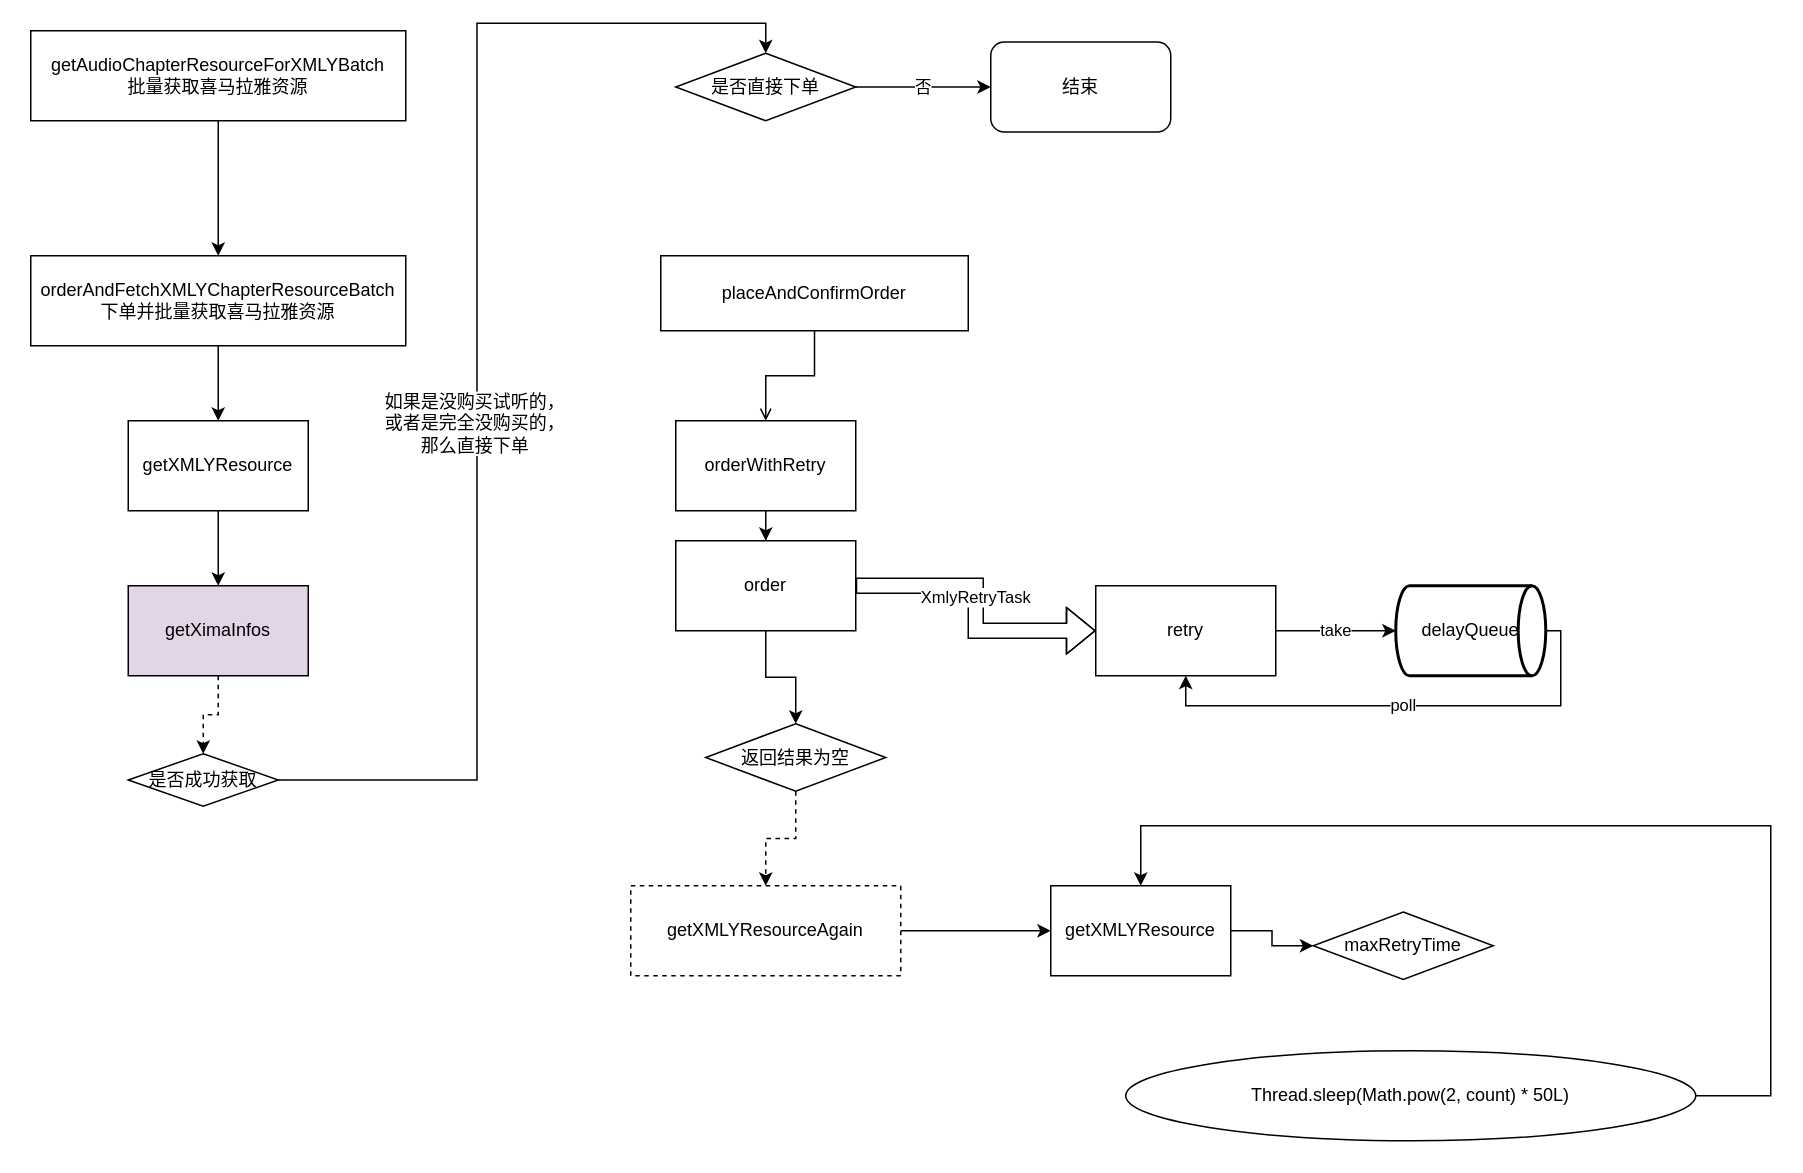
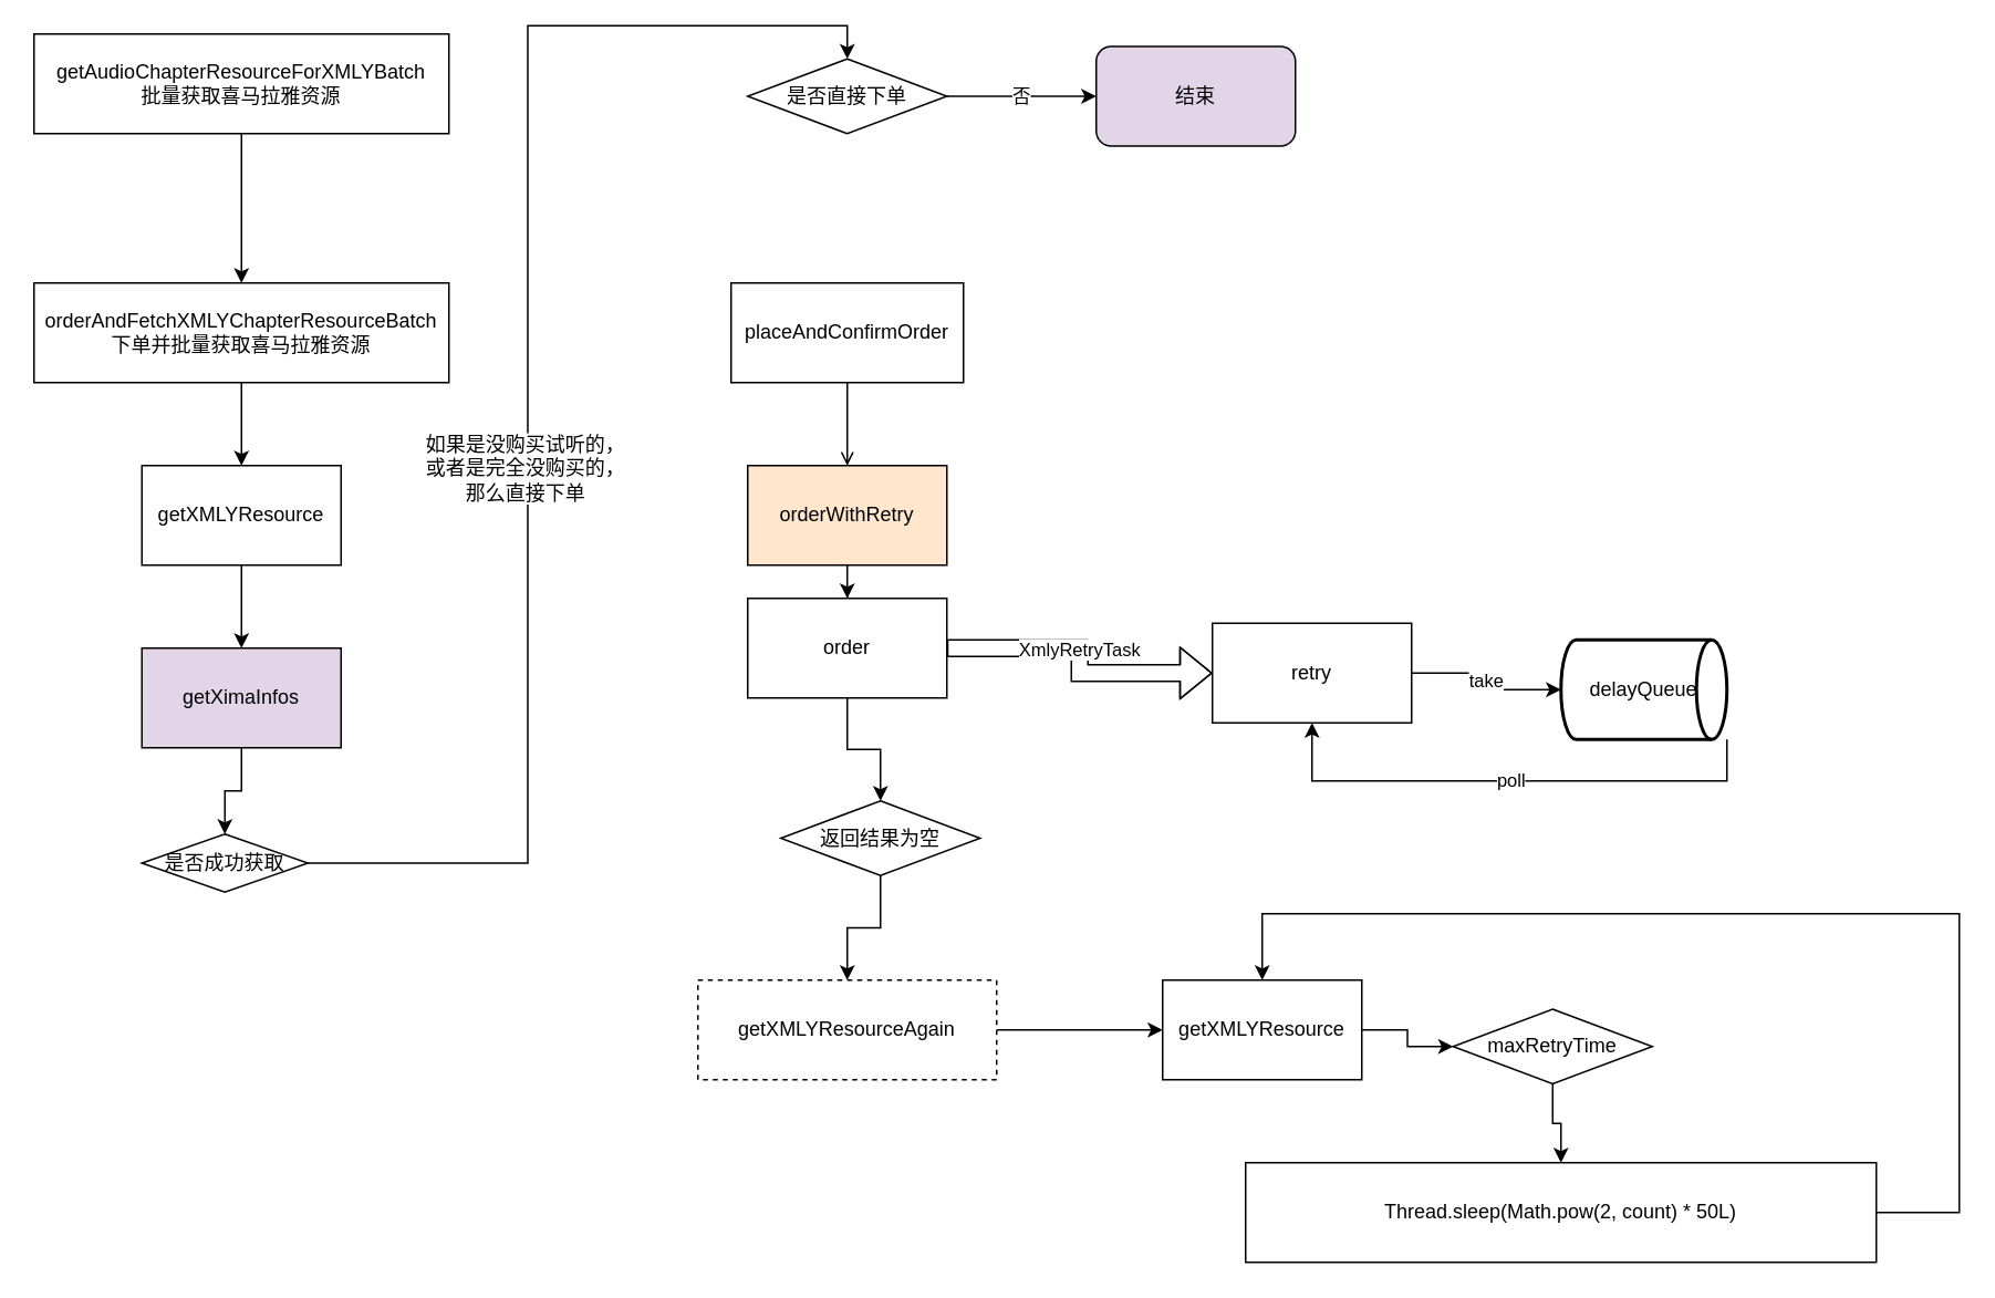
- <mxCell id="15" value="结束" style="rounded=1;whiteSpace=wrap;html=1;" vertex="1" parent="1"><mxGeometry x="660" y="27.5" width="120" height="60" as="geometry" /></mxCell>
+ <mxCell id="15" value="结束" style="rounded=1;whiteSpace=wrap;html=1;fillColor=#e1d5e7;" vertex="1" parent="1"><mxGeometry x="660" y="27.5" width="120" height="60" as="geometry" /></mxCell>
- <mxCell id="17" value="&lt;div style=&quot;text-align: left&quot;&gt;&lt;span&gt;placeAndConfirmOrder&lt;/span&gt;&lt;/div&gt;" style="rounded=0;whiteSpace=wrap;html=1;" vertex="1" parent="1"><mxGeometry x="440" y="170" width="205" height="50" as="geometry" /></mxCell>
+ <mxCell id="17" value="&lt;div style=&quot;text-align: left&quot;&gt;&lt;span&gt;placeAndConfirmOrder&lt;/span&gt;&lt;/div&gt;" style="rounded=0;whiteSpace=wrap;html=1;" vertex="1" parent="1"><mxGeometry x="440" y="170" width="140" height="60" as="geometry" /></mxCell>
- <mxCell id="19" value="orderWithRetry" style="rounded=0;whiteSpace=wrap;html=1;" vertex="1" parent="1"><mxGeometry x="450" y="280" width="120" height="60" as="geometry" /></mxCell>
+ <mxCell id="19" value="orderWithRetry" style="rounded=0;whiteSpace=wrap;html=1;fillColor=#ffe6cc;" vertex="1" parent="1"><mxGeometry x="450" y="280" width="120" height="60" as="geometry" /></mxCell>
- <mxCell id="26" value="retry" style="rounded=0;whiteSpace=wrap;html=1;" vertex="1" parent="1"><mxGeometry x="730" y="390" width="120" height="60" as="geometry" /></mxCell>
+ <mxCell id="26" value="retry" style="rounded=0;whiteSpace=wrap;html=1;" vertex="1" parent="1"><mxGeometry x="730" y="375" width="120" height="60" as="geometry" /></mxCell>
- <mxCell id="21" value="delayQueue" style="strokeWidth=2;html=1;shape=mxgraph.flowchart.direct_data;whiteSpace=wrap;" vertex="1" parent="1"><mxGeometry x="930" y="390" width="100" height="60" as="geometry" /></mxCell>
+ <mxCell id="21" value="delayQueue" style="strokeWidth=2;html=1;shape=mxgraph.flowchart.direct_data;whiteSpace=wrap;" vertex="1" parent="1"><mxGeometry x="940" y="385" width="100" height="60" as="geometry" /></mxCell>
- <mxCell id="8" style="edgeStyle=orthogonalEdgeStyle;rounded=0;orthogonalLoop=1;jettySize=auto;html=1;entryX=0.5;entryY=0;entryDx=0;entryDy=0;dashed=1;" edge="1" parent="1" source="9" target="12"><mxGeometry relative="1" as="geometry" /></mxCell>
+ <mxCell id="8" style="edgeStyle=orthogonalEdgeStyle;rounded=0;orthogonalLoop=1;jettySize=auto;html=1;entryX=0.5;entryY=0;entryDx=0;entryDy=0;" edge="1" parent="1" source="9" target="12"><mxGeometry relative="1" as="geometry" /></mxCell>
- <mxCell id="29" style="edgeStyle=orthogonalEdgeStyle;rounded=0;orthogonalLoop=1;jettySize=auto;html=1;dashed=1;" edge="1" parent="1" source="30" target="28"><mxGeometry relative="1" as="geometry" /></mxCell>
+ <mxCell id="29" style="edgeStyle=orthogonalEdgeStyle;rounded=0;orthogonalLoop=1;jettySize=auto;html=1;" edge="1" parent="1" source="30" target="28"><mxGeometry relative="1" as="geometry" /></mxCell>
+ <mxCell id="34" style="edgeStyle=orthogonalEdgeStyle;rounded=0;orthogonalLoop=1;jettySize=auto;html=1;entryX=0.5;entryY=0;entryDx=0;entryDy=0;" edge="1" parent="1" source="35" target="36"><mxGeometry relative="1" as="geometry" /></mxCell>
- <mxCell id="36" value="&lt;span style=&quot;text-align: left&quot;&gt;Thread.sleep(&lt;/span&gt;&lt;span style=&quot;text-align: left ; white-space: nowrap&quot;&gt;Math.pow(2, count) * 50L&lt;/span&gt;&lt;span style=&quot;text-align: left&quot;&gt;)&lt;/span&gt;" style="ellipse;whiteSpace=wrap;html=1;" vertex="1" parent="1"><mxGeometry x="750" y="700" width="380" height="60" as="geometry" /></mxCell>
+ <mxCell id="36" value="&lt;span style=&quot;text-align: left&quot;&gt;Thread.sleep(&lt;/span&gt;&lt;span style=&quot;text-align: left ; white-space: nowrap&quot;&gt;Math.pow(2, count) * 50L&lt;/span&gt;&lt;span style=&quot;text-align: left&quot;&gt;)&lt;/span&gt;" style="rounded=0;whiteSpace=wrap;html=1;" vertex="1" parent="1"><mxGeometry x="750" y="700" width="380" height="60" as="geometry" /></mxCell>
